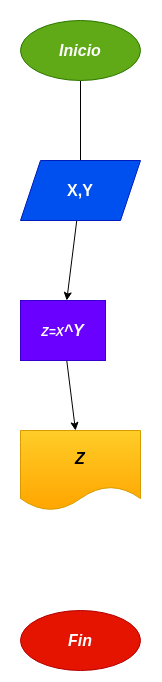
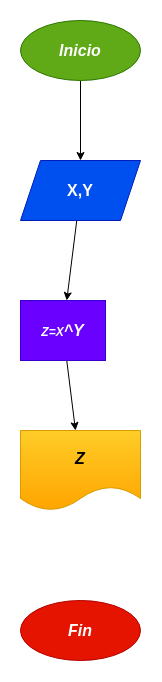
- <mxCell id="2" value="" style="edgeStyle=none;html=1;endArrow=none;" edge="1" parent="1" source="3" target="5"><mxGeometry relative="1" as="geometry" /></mxCell>
+ <mxCell id="2" value="" style="edgeStyle=none;html=1;" edge="1" parent="1" source="3" target="5"><mxGeometry relative="1" as="geometry" /></mxCell>
- <mxCell id="9" value="&lt;b&gt;&lt;i&gt;&lt;font style=&quot;font-size: 16px&quot;&gt;Fin&lt;/font&gt;&lt;/i&gt;&lt;/b&gt;" style="ellipse;whiteSpace=wrap;html=1;fillColor=#e51400;fontColor=#ffffff;strokeColor=#B20000;" vertex="1" parent="1"><mxGeometry x="20" y="610" width="120" height="60" as="geometry" /></mxCell>
+ <mxCell id="9" value="&lt;b&gt;&lt;i&gt;&lt;font style=&quot;font-size: 16px&quot;&gt;Fin&lt;/font&gt;&lt;/i&gt;&lt;/b&gt;" style="ellipse;whiteSpace=wrap;html=1;fillColor=#e51400;fontColor=#ffffff;strokeColor=#B20000;" vertex="1" parent="1"><mxGeometry x="20" y="600" width="120" height="60" as="geometry" /></mxCell>
